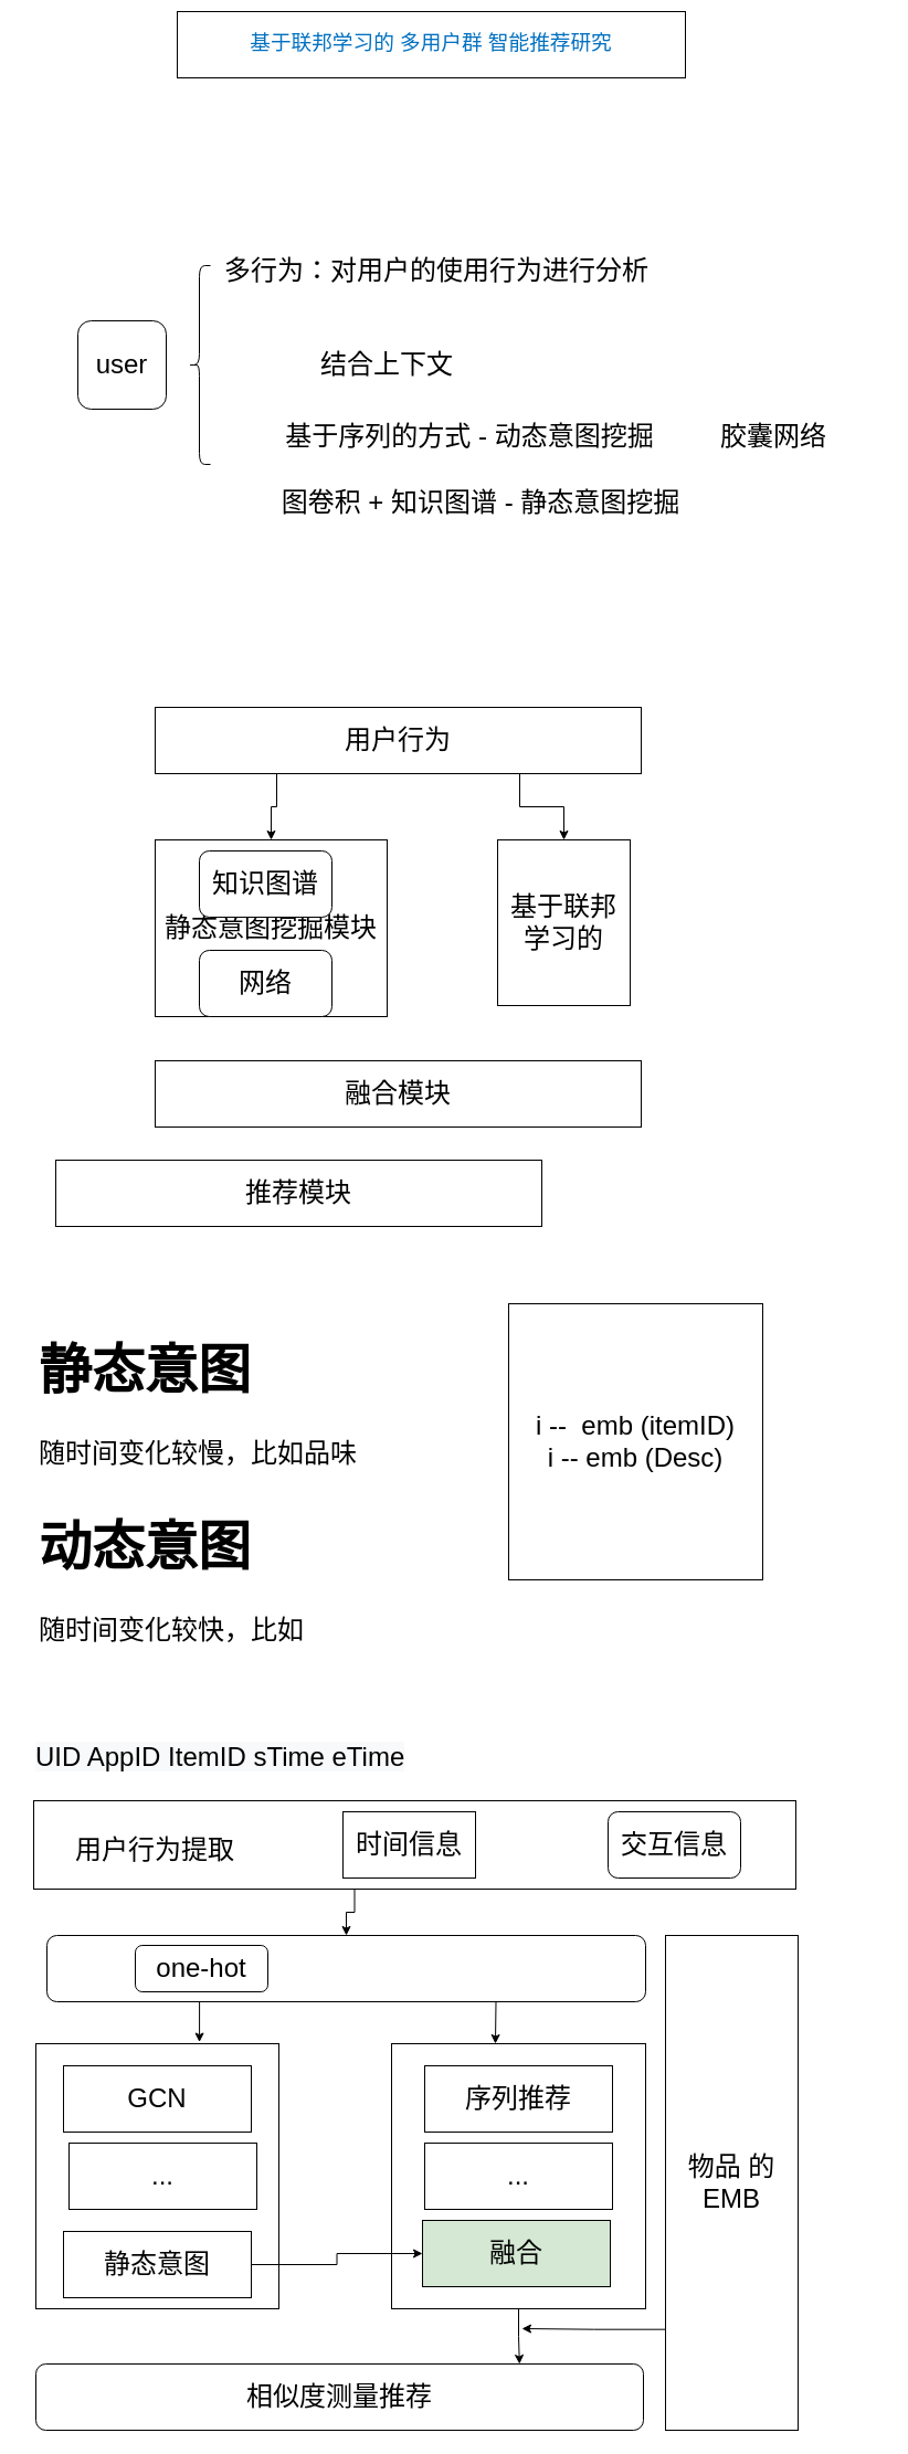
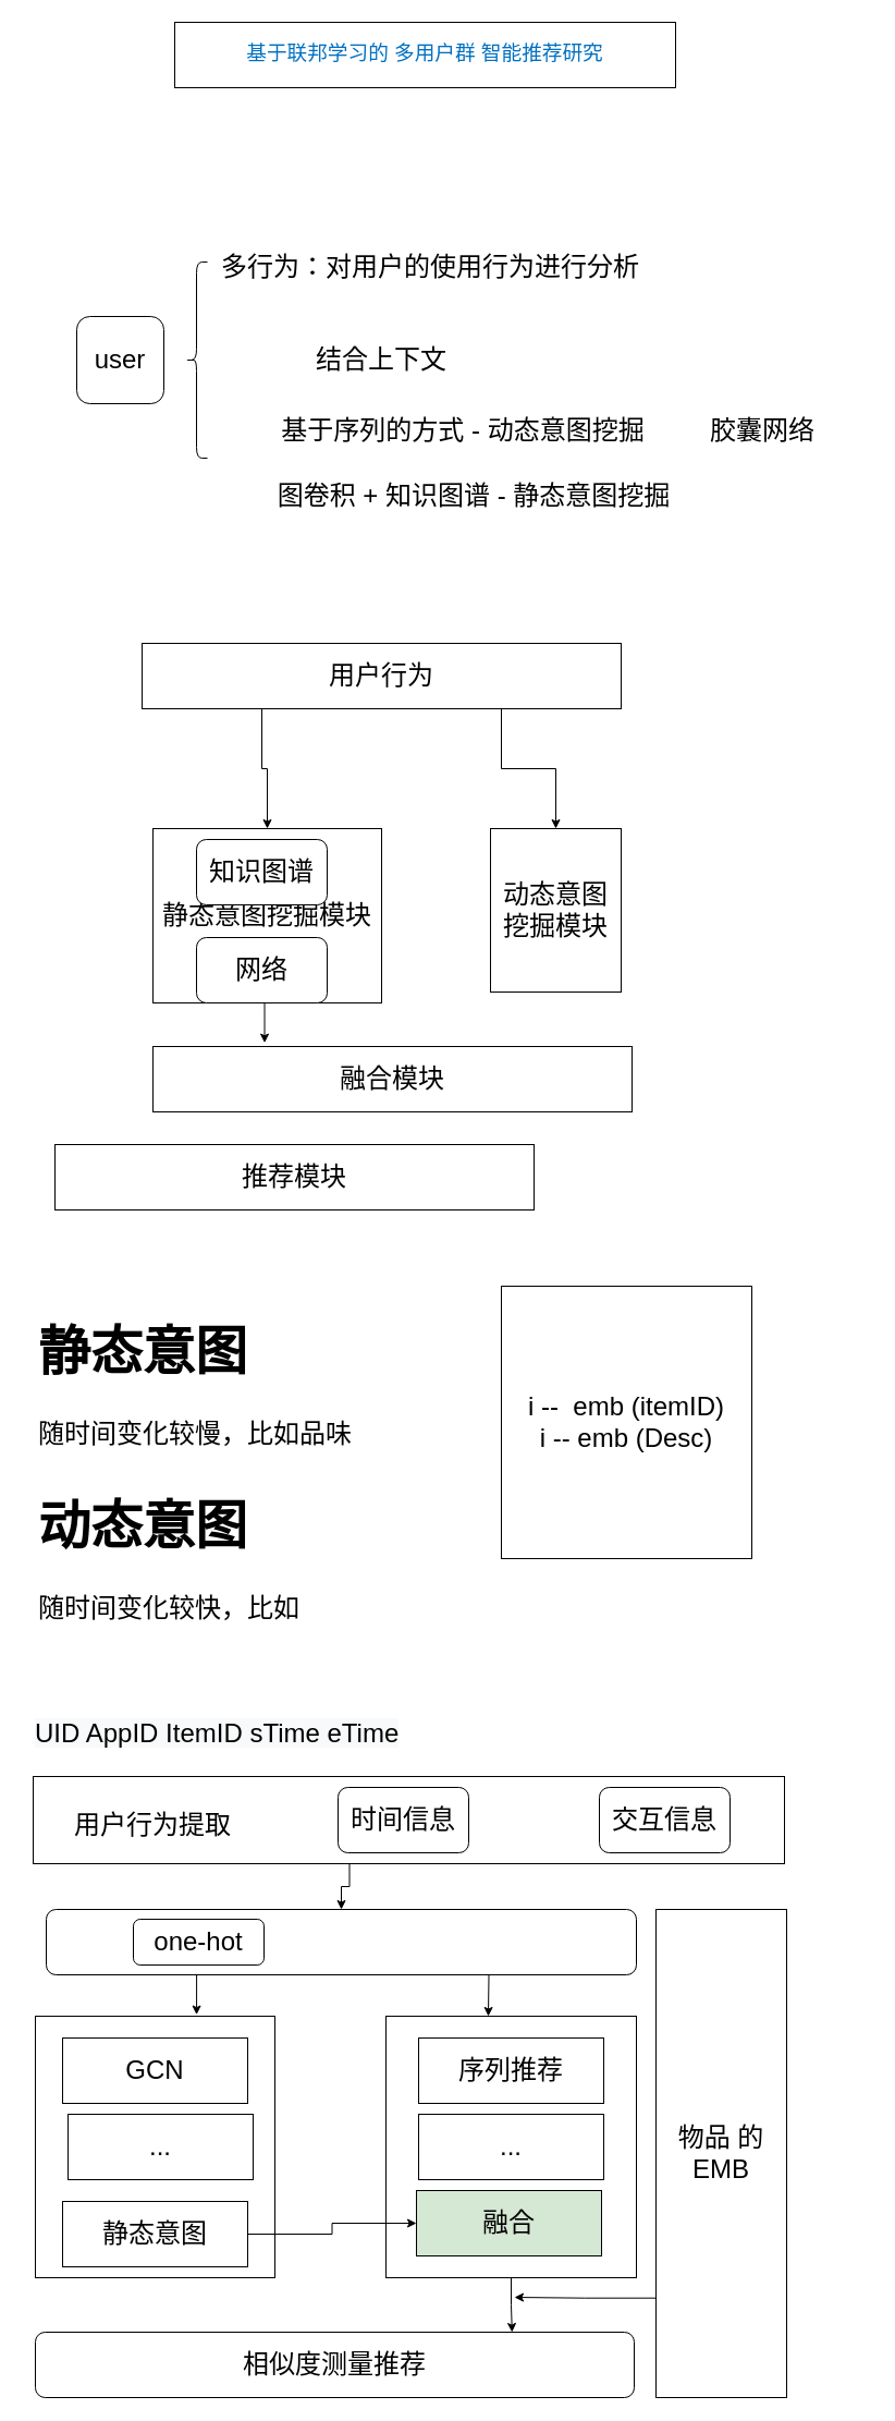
- <mxCell id="2" value="&lt;p class=&quot;MsoNormal&quot; style=&quot;line-height: 22.0pt&quot;&gt;&lt;span style=&quot;font-size: 14.0pt ; color: #0070c0&quot;&gt;基于联邦学习的 多用户群 智能推荐研究&lt;/span&gt;&lt;span lang=&quot;EN-US&quot; style=&quot;font-size: 14.0pt ; font-family: &amp;#34;times new roman&amp;#34; , serif ; color: #0070c0&quot;&gt;&lt;/span&gt;&lt;/p&gt;" style="rounded=0;whiteSpace=wrap;html=1;" vertex="1" parent="1"><mxGeometry x="160" y="10" width="460" height="60" as="geometry" /></mxCell>
+ <mxCell id="2" value="&lt;p class=&quot;MsoNormal&quot; style=&quot;line-height: 22.0pt&quot;&gt;&lt;span style=&quot;font-size: 14.0pt ; color: #0070c0&quot;&gt;基于联邦学习的 多用户群 智能推荐研究&lt;/span&gt;&lt;span lang=&quot;EN-US&quot; style=&quot;font-size: 14.0pt ; font-family: &amp;#34;times new roman&amp;#34; , serif ; color: #0070c0&quot;&gt;&lt;/span&gt;&lt;/p&gt;" style="rounded=0;whiteSpace=wrap;html=1;" vertex="1" parent="1"><mxGeometry x="160" y="20" width="460" height="60" as="geometry" /></mxCell>
- <mxCell id="12" value="用户行为" style="rounded=0;whiteSpace=wrap;html=1;fontSize=24;" vertex="1" parent="1"><mxGeometry x="140" y="640" width="440" height="60" as="geometry" /></mxCell>
+ <mxCell id="12" value="用户行为" style="rounded=0;whiteSpace=wrap;html=1;fontSize=24;" vertex="1" parent="1"><mxGeometry x="130" y="590" width="440" height="60" as="geometry" /></mxCell>
- <mxCell id="14" value="基于联邦学习的" style="rounded=0;whiteSpace=wrap;html=1;fontSize=24;" vertex="1" parent="1"><mxGeometry x="450" y="760" width="120" height="150" as="geometry" /></mxCell>
+ <mxCell id="14" value="动态意图挖掘模块" style="rounded=0;whiteSpace=wrap;html=1;fontSize=24;" vertex="1" parent="1"><mxGeometry x="450" y="760" width="120" height="150" as="geometry" /></mxCell>
+ <mxCell id="18" style="edgeStyle=orthogonalEdgeStyle;rounded=0;orthogonalLoop=1;jettySize=auto;html=1;exitX=0.5;exitY=1;exitDx=0;exitDy=0;entryX=0.233;entryY=-0.056;entryDx=0;entryDy=0;entryPerimeter=0;fontSize=24;" edge="1" parent="1" source="19" target="15"><mxGeometry relative="1" as="geometry" /></mxCell>
- <mxCell id="23" value="时间信息" style="whiteSpace=wrap;html=1;fontSize=24;rounded=0;" vertex="1" parent="1"><mxGeometry x="310" y="1640" width="120" height="60" as="geometry" /></mxCell>
+ <mxCell id="23" value="时间信息" style="rounded=1;whiteSpace=wrap;html=1;fontSize=24;" vertex="1" parent="1"><mxGeometry x="310" y="1640" width="120" height="60" as="geometry" /></mxCell>
